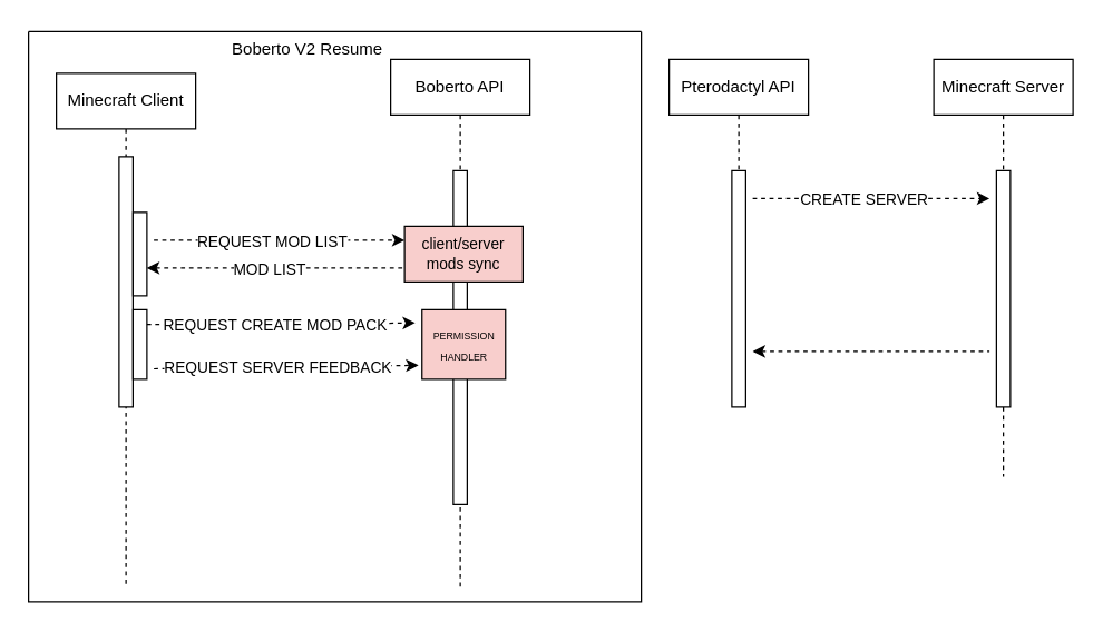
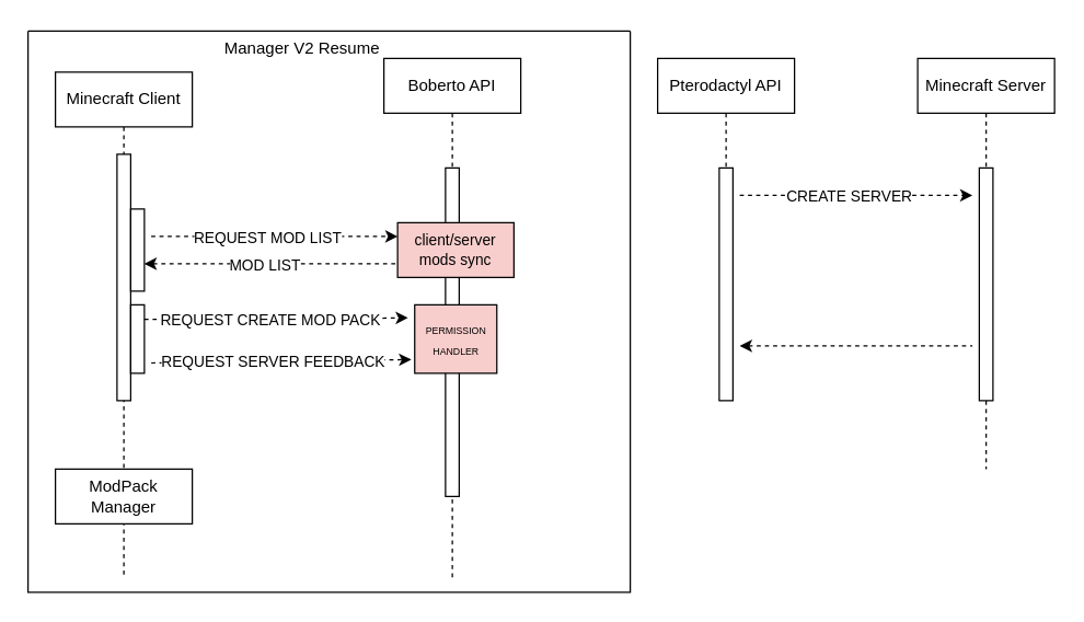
- <mxCell id="17" value="Boberto V2 Resume" style="text;html=1;align=center;verticalAlign=middle;resizable=0;points=[];autosize=1;strokeColor=none;fillColor=none;" vertex="1" parent="8"><mxGeometry x="135" y="-2" width="130" height="30" as="geometry" /></mxCell>
+ <mxCell id="17" value="Manager V2 Resume" style="text;html=1;align=center;verticalAlign=middle;resizable=0;points=[];autosize=1;strokeColor=none;fillColor=none;" vertex="1" parent="8"><mxGeometry x="135" y="-2" width="130" height="30" as="geometry" /></mxCell>
+ <mxCell id="25" value="ModPack Manager" style="shape=umlLifeline;perimeter=lifelinePerimeter;whiteSpace=wrap;html=1;container=0;dropTarget=0;collapsible=0;recursiveResize=0;outlineConnect=0;portConstraint=eastwest;newEdgeStyle={&quot;edgeStyle&quot;:&quot;elbowEdgeStyle&quot;,&quot;elbow&quot;:&quot;vertical&quot;,&quot;curved&quot;:0,&quot;rounded&quot;:0};strokeColor=default;" vertex="1" parent="1"><mxGeometry x="40" y="342" width="100" height="40" as="geometry" /></mxCell>
